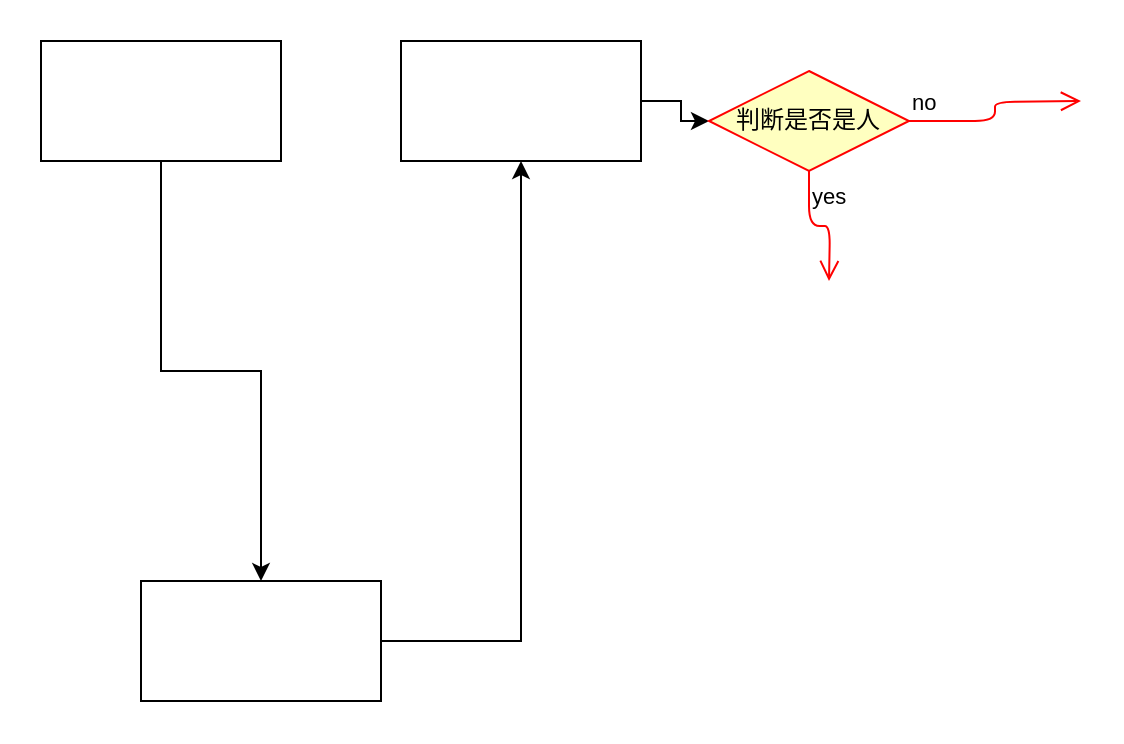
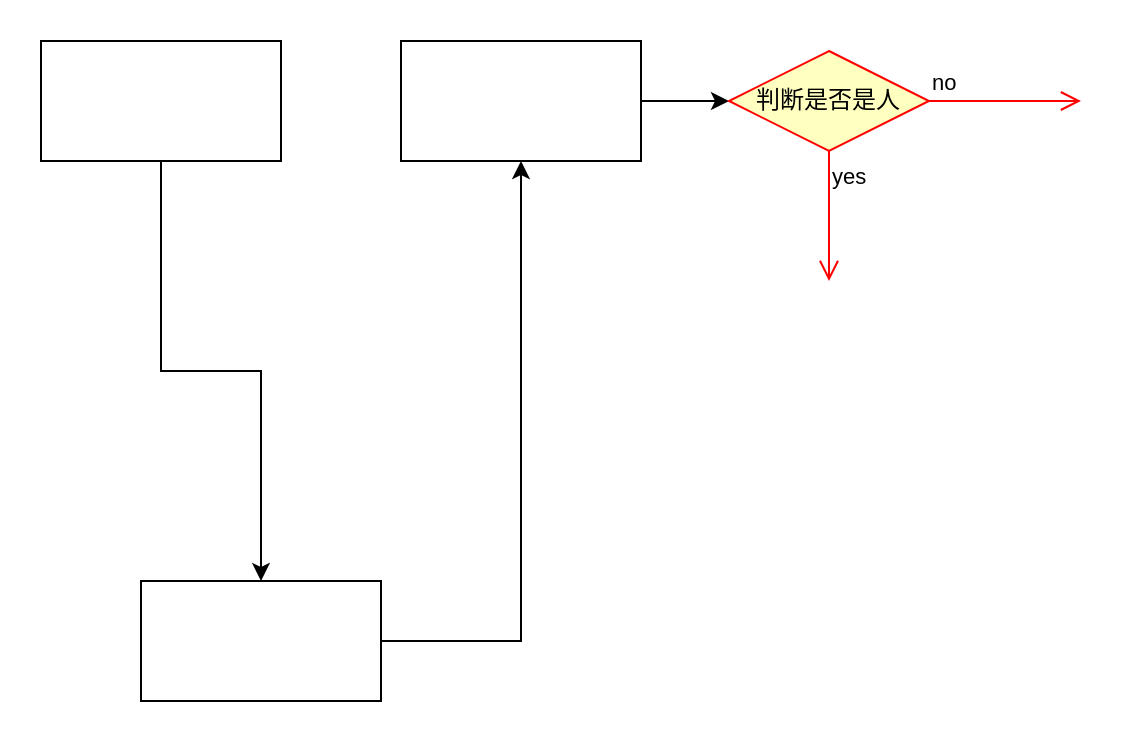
- <mxCell id="8" value="判断是否是人" style="rhombus;whiteSpace=wrap;html=1;fillColor=#ffffc0;strokeColor=#ff0000;" vertex="1" parent="1"><mxGeometry x="354" y="35" width="100" height="50" as="geometry" /></mxCell>
+ <mxCell id="8" value="判断是否是人" style="rhombus;whiteSpace=wrap;html=1;fillColor=#ffffc0;strokeColor=#ff0000;" vertex="1" parent="1"><mxGeometry x="364" y="25" width="100" height="50" as="geometry" /></mxCell>
